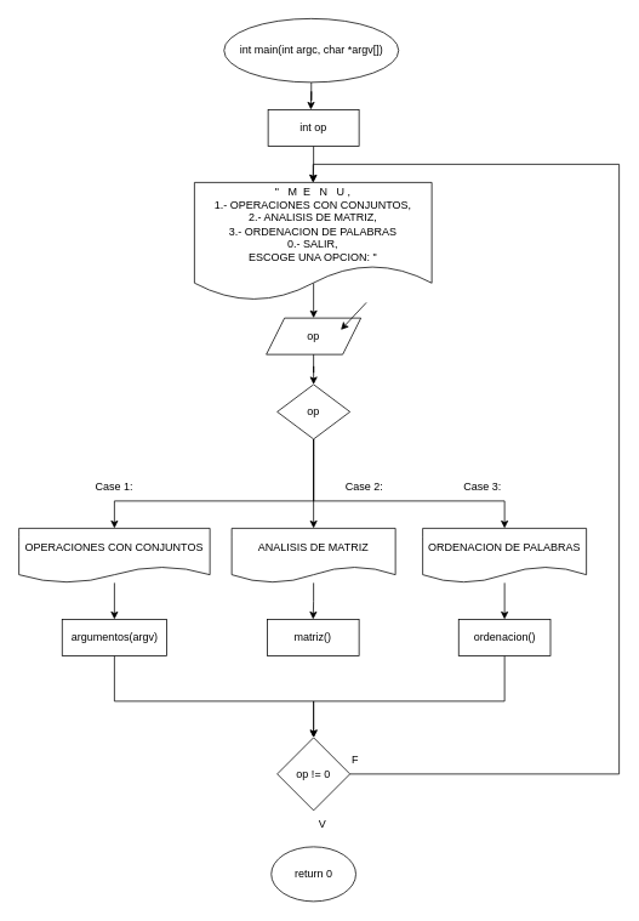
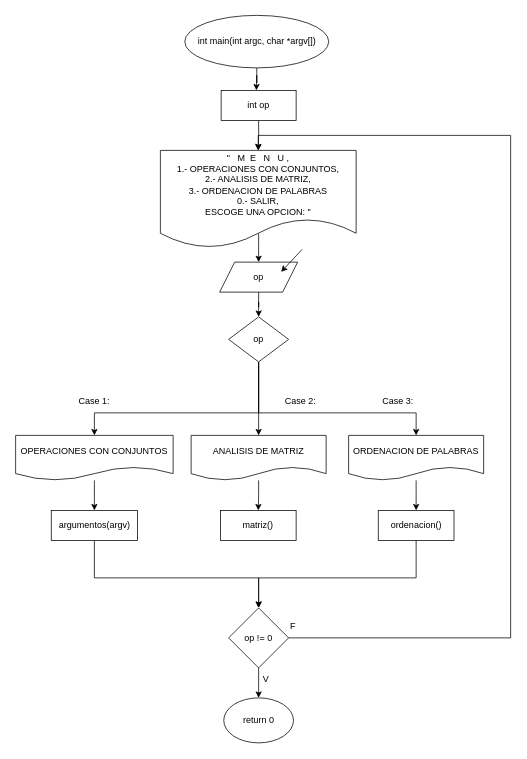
+ <mxCell id="22" style="edgeStyle=orthogonalEdgeStyle;rounded=0;orthogonalLoop=1;jettySize=auto;html=1;entryX=0.5;entryY=0;entryDx=0;entryDy=0;" edge="1" parent="1" source="24" target="25"><mxGeometry relative="1" as="geometry" /></mxCell>
